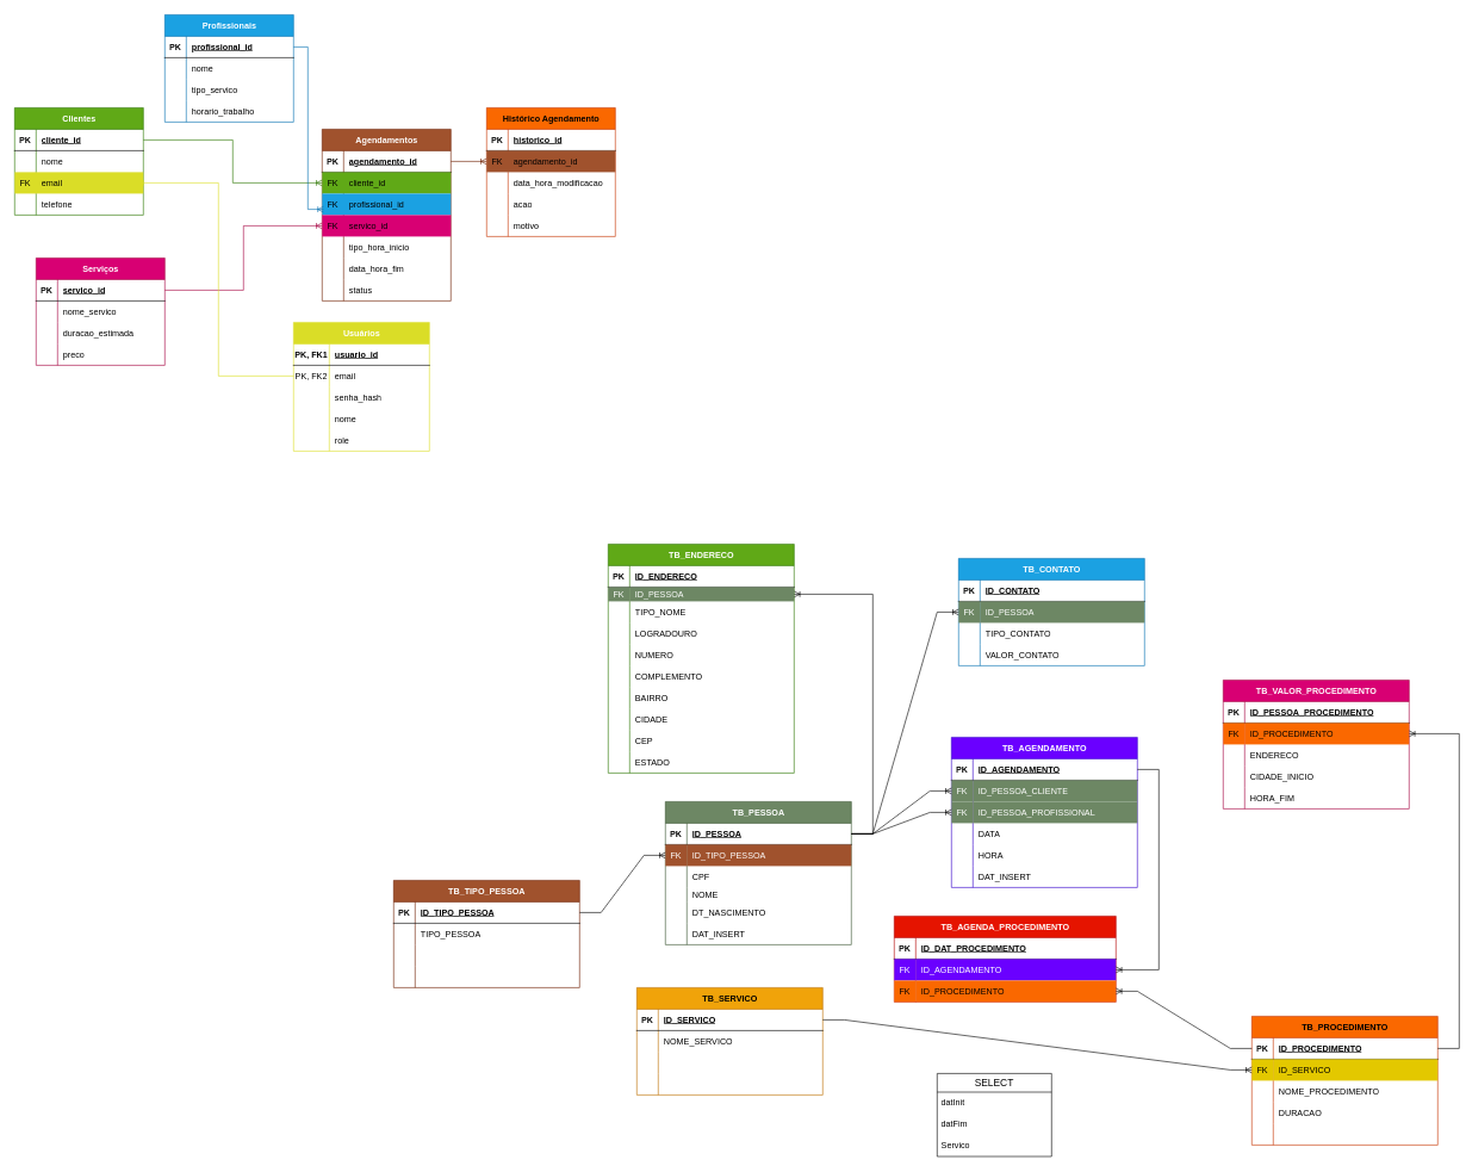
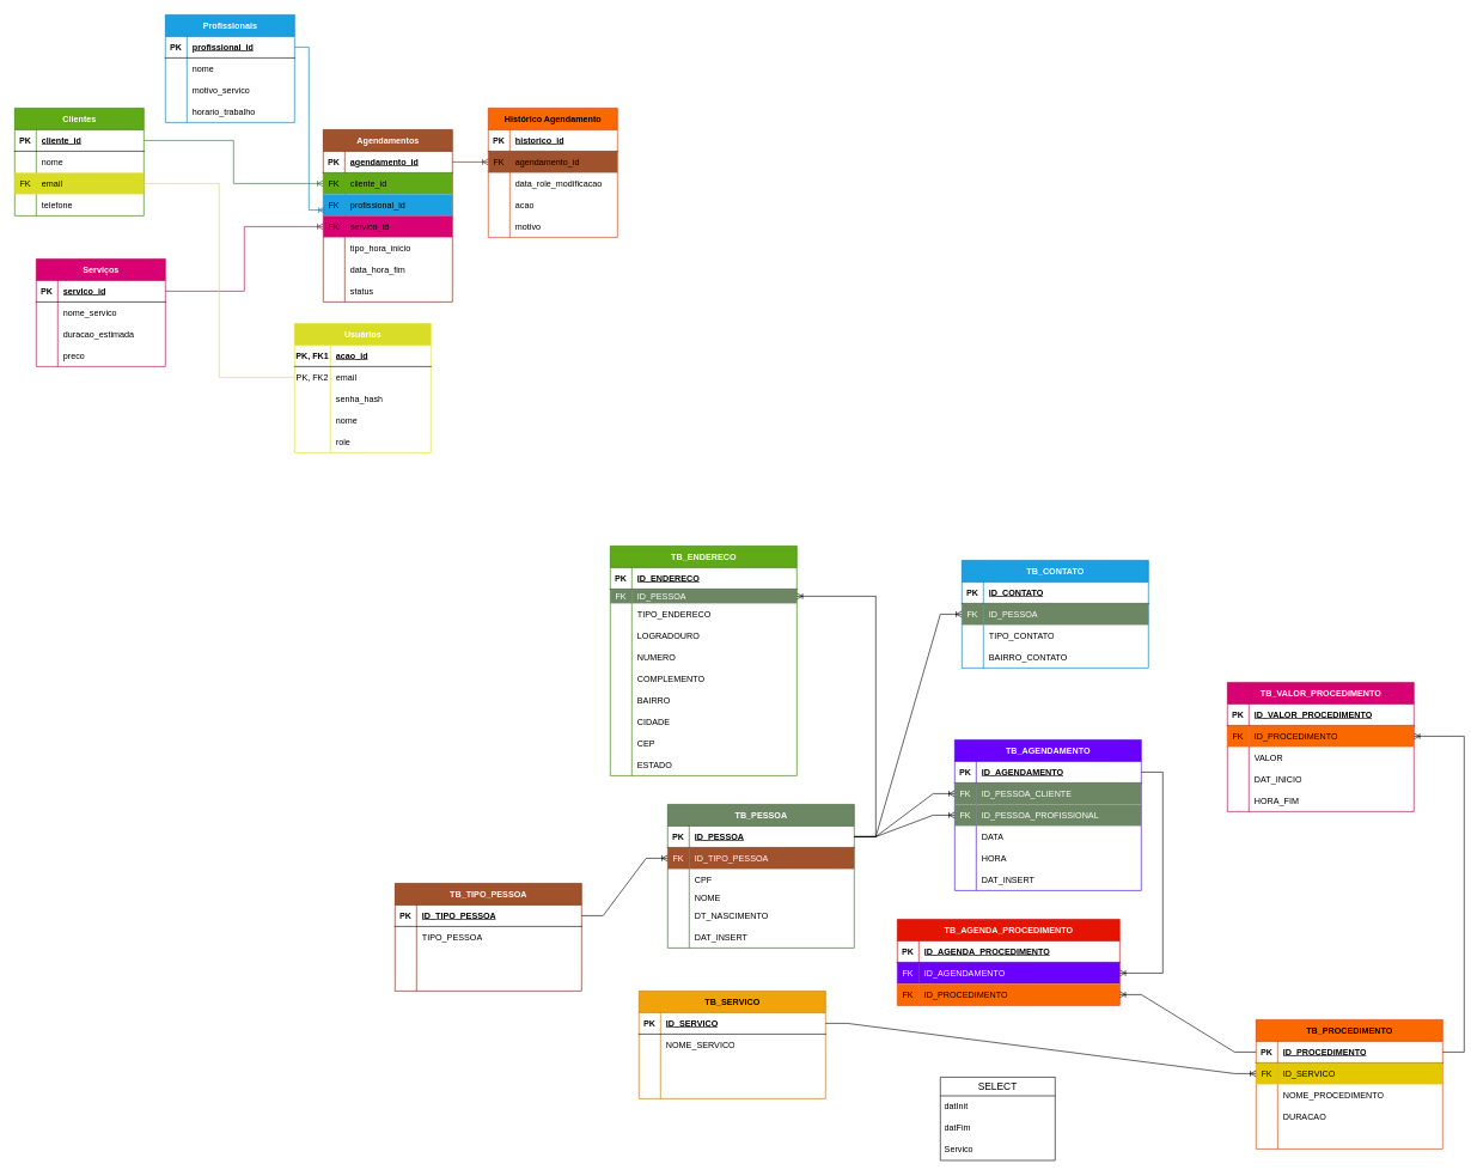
- <mxCell id="187" value="tipo_servico" style="shape=partialRectangle;connectable=0;fillColor=none;top=0;left=0;bottom=0;right=0;align=left;spacingLeft=6;overflow=hidden;whiteSpace=wrap;html=1;" vertex="1" parent="185"><mxGeometry x="30" width="150" height="30" as="geometry"><mxRectangle width="150" height="30" as="alternateBounds" /></mxGeometry></mxCell>
+ <mxCell id="187" value="motivo_servico" style="shape=partialRectangle;connectable=0;fillColor=none;top=0;left=0;bottom=0;right=0;align=left;spacingLeft=6;overflow=hidden;whiteSpace=wrap;html=1;" vertex="1" parent="185"><mxGeometry x="30" width="150" height="30" as="geometry"><mxRectangle width="150" height="30" as="alternateBounds" /></mxGeometry></mxCell>
- <mxCell id="235" value="data_hora_modificacao" style="shape=partialRectangle;connectable=0;fillColor=none;top=0;left=0;bottom=0;right=0;align=left;spacingLeft=6;overflow=hidden;whiteSpace=wrap;html=1;" vertex="1" parent="233"><mxGeometry x="30" width="150" height="30" as="geometry"><mxRectangle width="150" height="30" as="alternateBounds" /></mxGeometry></mxCell>
+ <mxCell id="235" value="data_role_modificacao" style="shape=partialRectangle;connectable=0;fillColor=none;top=0;left=0;bottom=0;right=0;align=left;spacingLeft=6;overflow=hidden;whiteSpace=wrap;html=1;" vertex="1" parent="233"><mxGeometry x="30" width="150" height="30" as="geometry"><mxRectangle width="150" height="30" as="alternateBounds" /></mxGeometry></mxCell>
- <mxCell id="249" value="usuario_id" style="shape=partialRectangle;connectable=0;fillColor=none;top=0;left=0;bottom=0;right=0;align=left;spacingLeft=6;fontStyle=5;overflow=hidden;whiteSpace=wrap;html=1;" vertex="1" parent="247"><mxGeometry x="50" width="140" height="30" as="geometry"><mxRectangle width="140" height="30" as="alternateBounds" /></mxGeometry></mxCell>
+ <mxCell id="249" value="acao_id" style="shape=partialRectangle;connectable=0;fillColor=none;top=0;left=0;bottom=0;right=0;align=left;spacingLeft=6;fontStyle=5;overflow=hidden;whiteSpace=wrap;html=1;" vertex="1" parent="247"><mxGeometry x="50" width="140" height="30" as="geometry"><mxRectangle width="140" height="30" as="alternateBounds" /></mxGeometry></mxCell>
- <mxCell id="43" value="TIPO_NOME" style="shape=partialRectangle;connectable=0;fillColor=none;top=0;left=0;bottom=0;right=0;align=left;spacingLeft=6;overflow=hidden;whiteSpace=wrap;html=1;" parent="41" vertex="1"><mxGeometry x="30" width="230" height="30" as="geometry"><mxRectangle width="230" height="30" as="alternateBounds" /></mxGeometry></mxCell>
+ <mxCell id="43" value="TIPO_ENDERECO" style="shape=partialRectangle;connectable=0;fillColor=none;top=0;left=0;bottom=0;right=0;align=left;spacingLeft=6;overflow=hidden;whiteSpace=wrap;html=1;" parent="41" vertex="1"><mxGeometry x="30" width="230" height="30" as="geometry"><mxRectangle width="230" height="30" as="alternateBounds" /></mxGeometry></mxCell>
- <mxCell id="33" value="VALOR_CONTATO" style="shape=partialRectangle;connectable=0;fillColor=none;top=0;left=0;bottom=0;right=0;align=left;spacingLeft=6;overflow=hidden;whiteSpace=wrap;html=1;" parent="31" vertex="1"><mxGeometry x="30" width="230" height="30" as="geometry"><mxRectangle width="230" height="30" as="alternateBounds" /></mxGeometry></mxCell>
+ <mxCell id="33" value="BAIRRO_CONTATO" style="shape=partialRectangle;connectable=0;fillColor=none;top=0;left=0;bottom=0;right=0;align=left;spacingLeft=6;overflow=hidden;whiteSpace=wrap;html=1;" parent="31" vertex="1"><mxGeometry x="30" width="230" height="30" as="geometry"><mxRectangle width="230" height="30" as="alternateBounds" /></mxGeometry></mxCell>
- <mxCell id="129" value="ID_PESSOA_PROCEDIMENTO" style="shape=partialRectangle;connectable=0;fillColor=none;top=0;left=0;bottom=0;right=0;align=left;spacingLeft=6;fontStyle=5;overflow=hidden;whiteSpace=wrap;html=1;" parent="127" vertex="1"><mxGeometry x="30" width="230" height="30" as="geometry"><mxRectangle width="230" height="30" as="alternateBounds" /></mxGeometry></mxCell>
+ <mxCell id="129" value="ID_VALOR_PROCEDIMENTO" style="shape=partialRectangle;connectable=0;fillColor=none;top=0;left=0;bottom=0;right=0;align=left;spacingLeft=6;fontStyle=5;overflow=hidden;whiteSpace=wrap;html=1;" parent="127" vertex="1"><mxGeometry x="30" width="230" height="30" as="geometry"><mxRectangle width="230" height="30" as="alternateBounds" /></mxGeometry></mxCell>
- <mxCell id="135" value="ENDERECO" style="shape=partialRectangle;connectable=0;fillColor=none;top=0;left=0;bottom=0;right=0;align=left;spacingLeft=6;overflow=hidden;whiteSpace=wrap;html=1;" parent="133" vertex="1"><mxGeometry x="30" width="230" height="30" as="geometry"><mxRectangle width="230" height="30" as="alternateBounds" /></mxGeometry></mxCell>
+ <mxCell id="135" value="VALOR" style="shape=partialRectangle;connectable=0;fillColor=none;top=0;left=0;bottom=0;right=0;align=left;spacingLeft=6;overflow=hidden;whiteSpace=wrap;html=1;" parent="133" vertex="1"><mxGeometry x="30" width="230" height="30" as="geometry"><mxRectangle width="230" height="30" as="alternateBounds" /></mxGeometry></mxCell>
- <mxCell id="138" value="CIDADE_INICIO" style="shape=partialRectangle;connectable=0;fillColor=none;top=0;left=0;bottom=0;right=0;align=left;spacingLeft=6;overflow=hidden;whiteSpace=wrap;html=1;" parent="136" vertex="1"><mxGeometry x="30" width="230" height="30" as="geometry"><mxRectangle width="230" height="30" as="alternateBounds" /></mxGeometry></mxCell>
+ <mxCell id="138" value="DAT_INICIO" style="shape=partialRectangle;connectable=0;fillColor=none;top=0;left=0;bottom=0;right=0;align=left;spacingLeft=6;overflow=hidden;whiteSpace=wrap;html=1;" parent="136" vertex="1"><mxGeometry x="30" width="230" height="30" as="geometry"><mxRectangle width="230" height="30" as="alternateBounds" /></mxGeometry></mxCell>
- <mxCell id="152" value="ID_DAT_PROCEDIMENTO" style="shape=partialRectangle;connectable=0;fillColor=none;top=0;left=0;bottom=0;right=0;align=left;spacingLeft=6;fontStyle=5;overflow=hidden;whiteSpace=wrap;html=1;" parent="150" vertex="1"><mxGeometry x="30" width="280" height="30" as="geometry"><mxRectangle width="280" height="30" as="alternateBounds" /></mxGeometry></mxCell>
+ <mxCell id="152" value="ID_AGENDA_PROCEDIMENTO" style="shape=partialRectangle;connectable=0;fillColor=none;top=0;left=0;bottom=0;right=0;align=left;spacingLeft=6;fontStyle=5;overflow=hidden;whiteSpace=wrap;html=1;" parent="150" vertex="1"><mxGeometry x="30" width="280" height="30" as="geometry"><mxRectangle width="280" height="30" as="alternateBounds" /></mxGeometry></mxCell>
